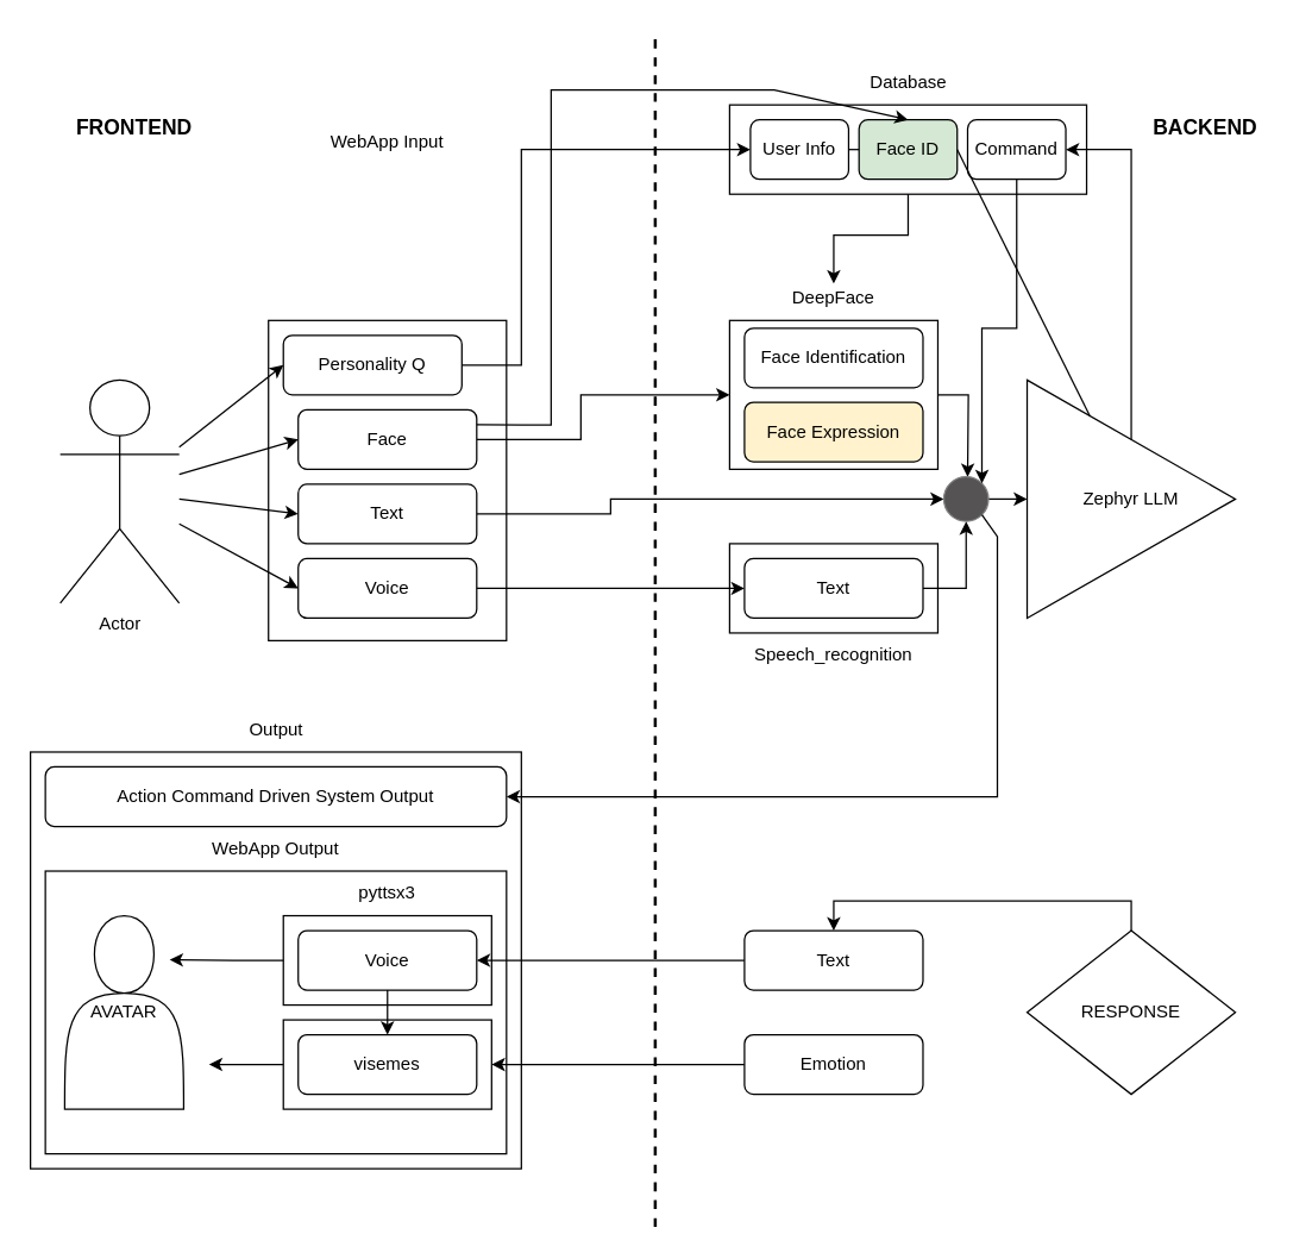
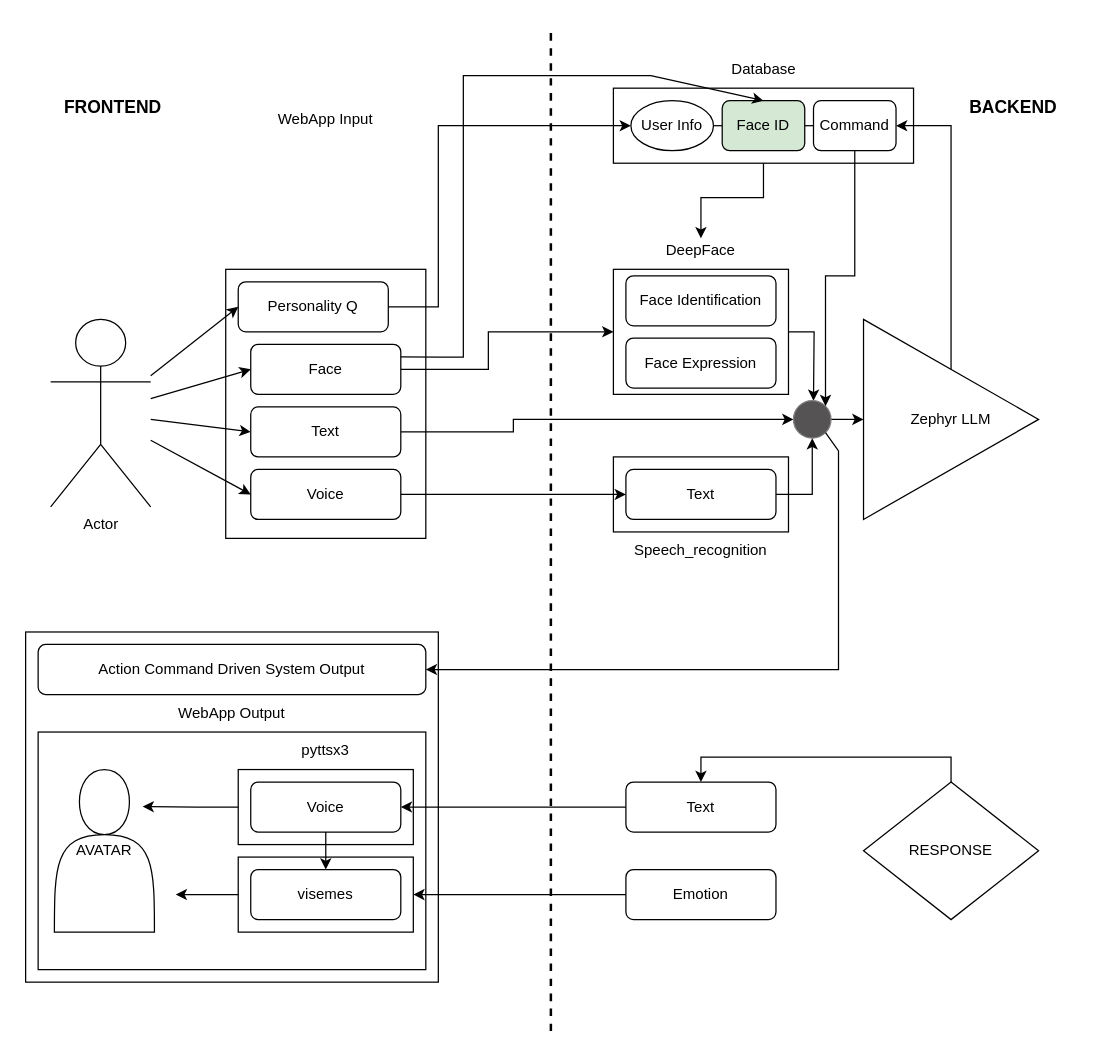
- <mxCell id="53" value="User Info" style="rounded=1;whiteSpace=wrap;html=1;" vertex="1" parent="1"><mxGeometry x="504" y="80" width="66" height="40" as="geometry" /></mxCell>
+ <mxCell id="53" value="User Info" style="ellipse;whiteSpace=wrap;html=1;" vertex="1" parent="1"><mxGeometry x="504" y="80" width="66" height="40" as="geometry" /></mxCell>
- <mxCell id="63" value="" style="endArrow=none;html=1;rounded=0;exitX=1;exitY=0.5;exitDx=0;exitDy=0;" edge="1" parent="1" source="54" target="28"><mxGeometry width="50" height="50" relative="1" as="geometry"><mxPoint x="520" y="240" as="sourcePoint" /><mxPoint x="570" y="190" as="targetPoint" /></mxGeometry></mxCell>
+ <mxCell id="63" value="" style="endArrow=none;html=1;rounded=0;entryX=0;entryY=0.5;entryDx=0;entryDy=0;exitX=1;exitY=0.5;exitDx=0;exitDy=0;" edge="1" parent="1" source="54" target="56"><mxGeometry width="50" height="50" relative="1" as="geometry"><mxPoint x="520" y="240" as="sourcePoint" /><mxPoint x="570" y="190" as="targetPoint" /></mxGeometry></mxCell>
- <mxCell id="22" value="Face Expression" style="rounded=1;whiteSpace=wrap;html=1;fillColor=#fff2cc;" parent="1" vertex="1"><mxGeometry x="500" y="269.85" width="120" height="40" as="geometry" /></mxCell>
+ <mxCell id="22" value="Face Expression" style="rounded=1;whiteSpace=wrap;html=1;" parent="1" vertex="1"><mxGeometry x="500" y="269.85" width="120" height="40" as="geometry" /></mxCell>
- <mxCell id="46" value="Output" style="text;html=1;align=center;verticalAlign=middle;resizable=0;points=[];autosize=1;strokeColor=none;fillColor=none;" parent="1" vertex="1"><mxGeometry x="155" y="474.85" width="60" height="30" as="geometry" /></mxCell>
